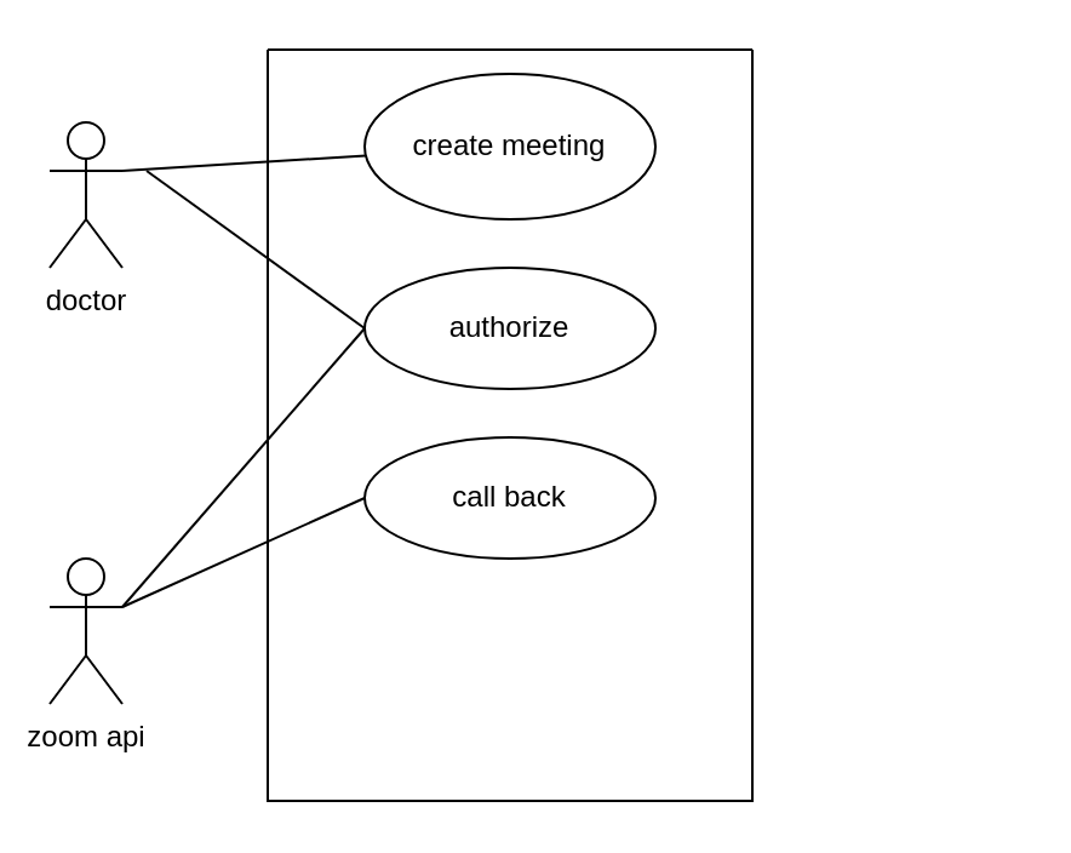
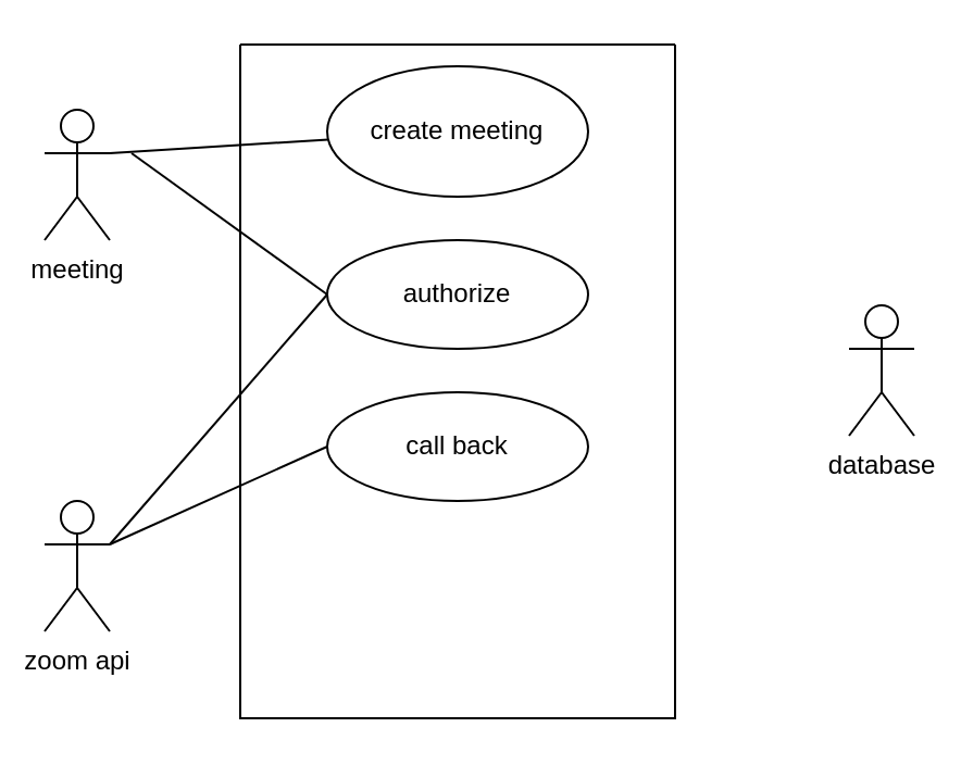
- <mxCell id="2" value="doctor" style="shape=umlActor;verticalLabelPosition=bottom;verticalAlign=top;html=1;outlineConnect=0;" vertex="1" parent="1"><mxGeometry x="20" y="50" width="30" height="60" as="geometry" /></mxCell>
+ <mxCell id="2" value="meeting" style="shape=umlActor;verticalLabelPosition=bottom;verticalAlign=top;html=1;outlineConnect=0;" vertex="1" parent="1"><mxGeometry x="20" y="50" width="30" height="60" as="geometry" /></mxCell>
+ <mxCell id="8" value="database" style="shape=umlActor;verticalLabelPosition=bottom;verticalAlign=top;html=1;outlineConnect=0;" vertex="1" parent="1"><mxGeometry x="390" y="140" width="30" height="60" as="geometry" /></mxCell>
